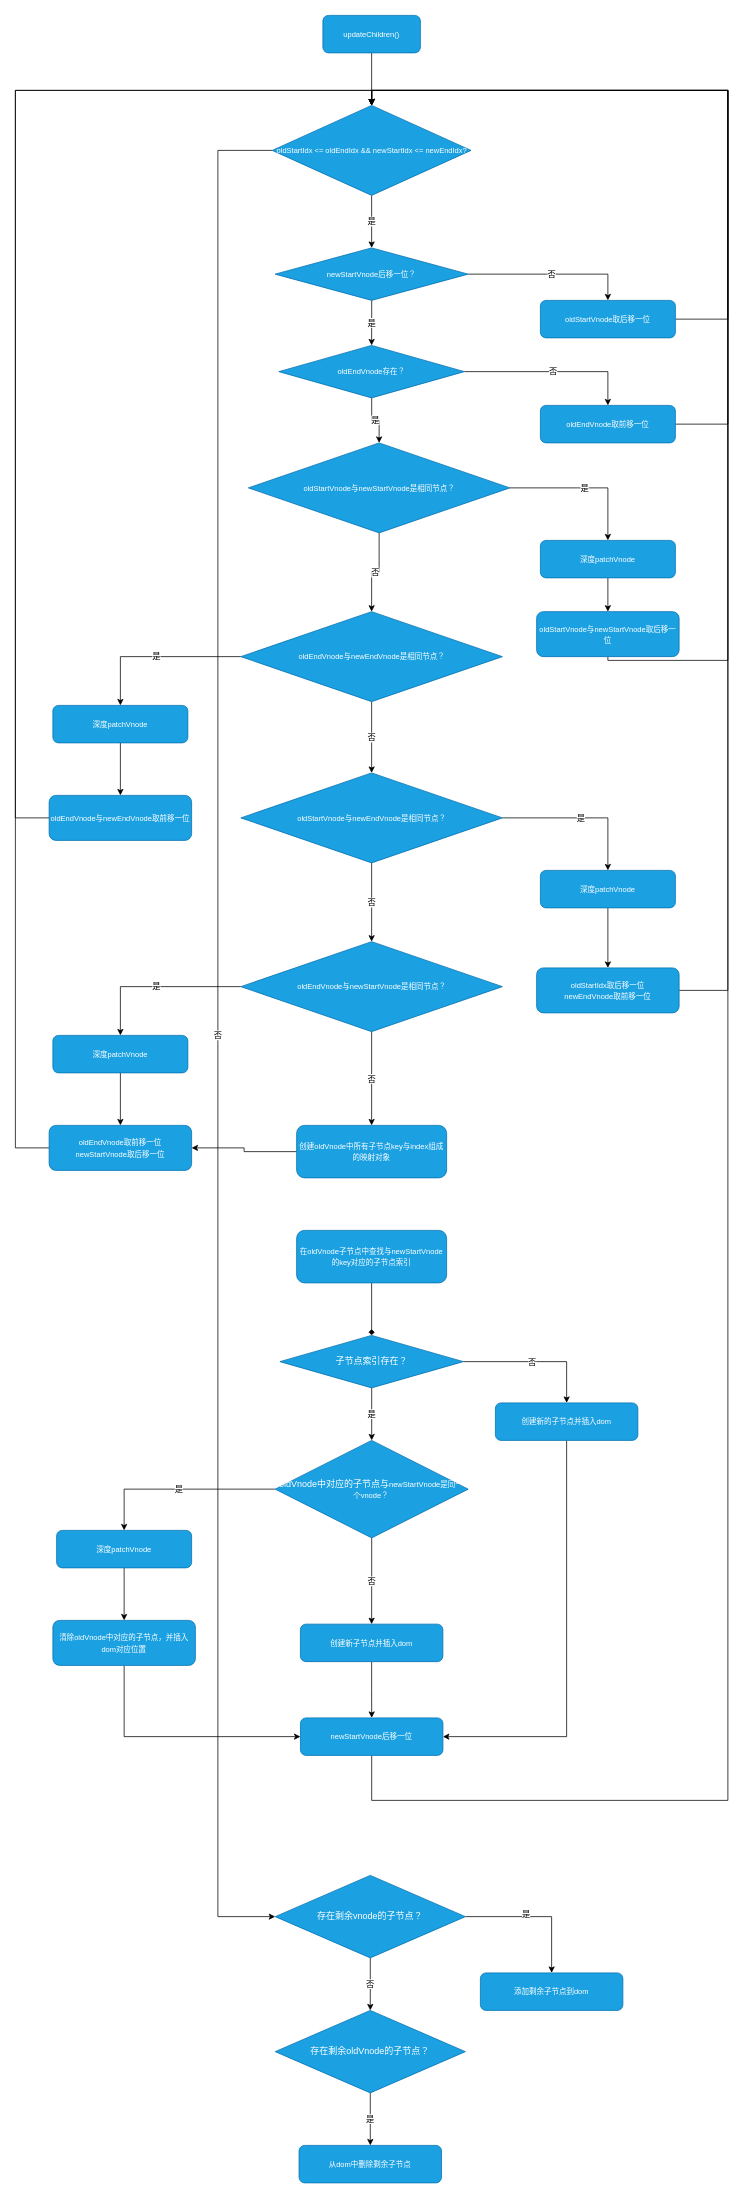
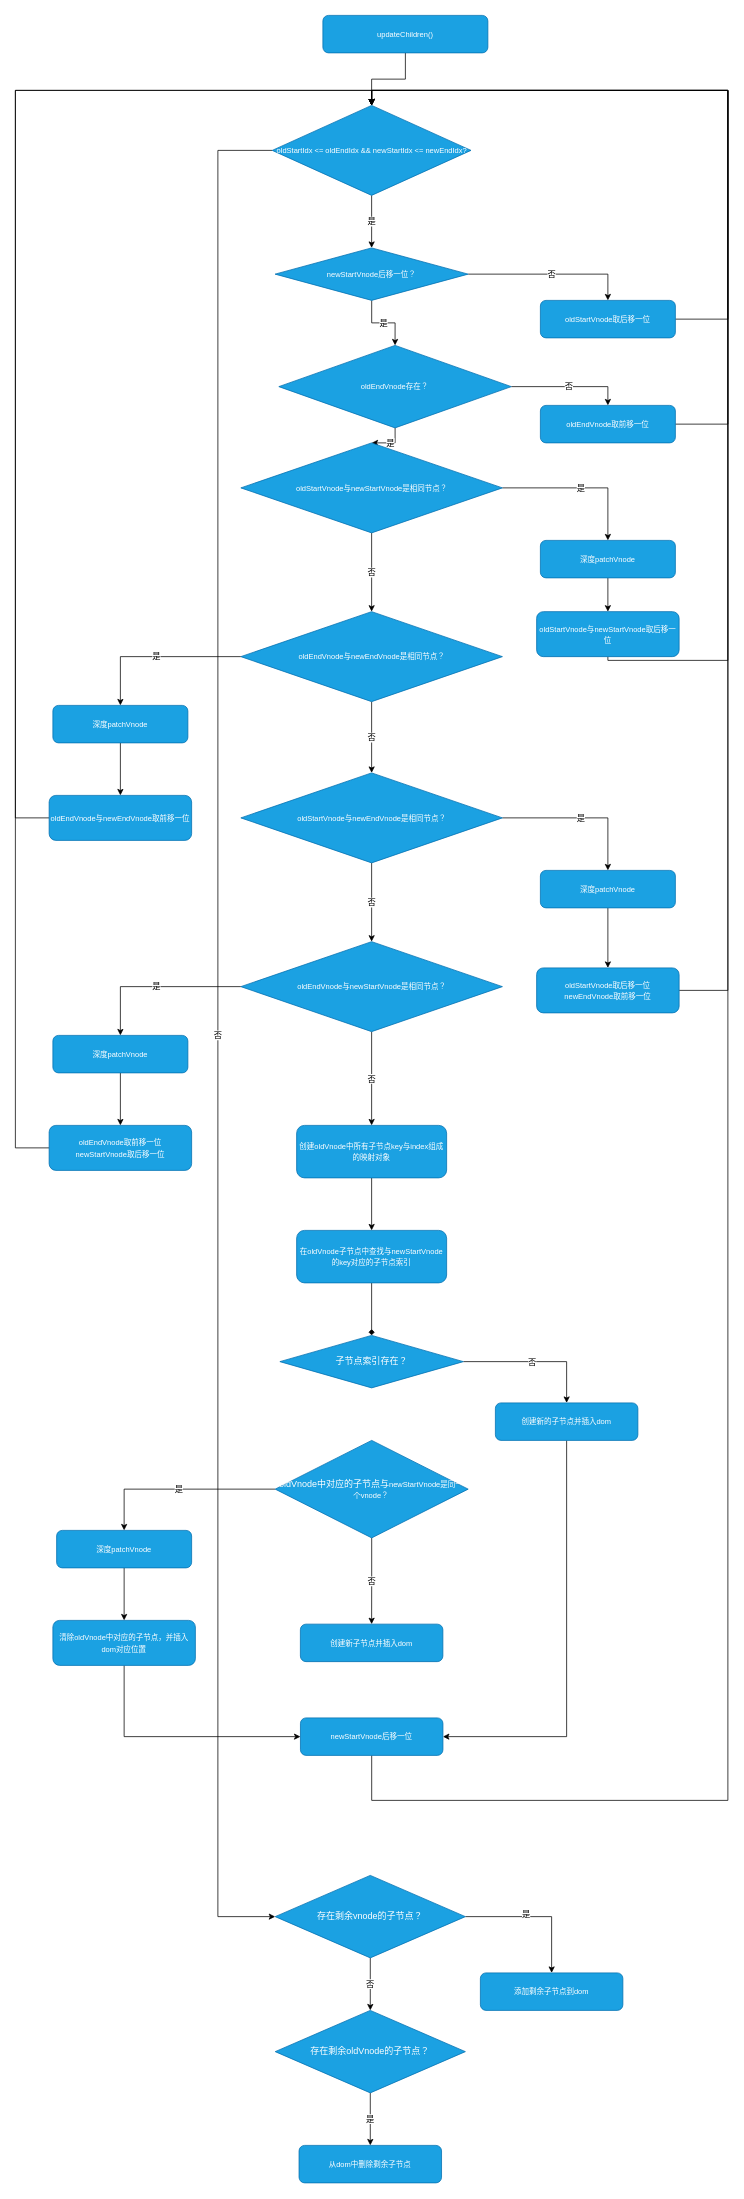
- <mxCell id="3" value="&lt;font size=&quot;1&quot;&gt;updateChildren()&lt;/font&gt;" style="rounded=1;whiteSpace=wrap;html=1;fillColor=#1ba1e2;strokeColor=#006EAF;fontColor=#ffffff;" vertex="1" parent="1"><mxGeometry x="430" y="20" width="130" height="50" as="geometry" /></mxCell>
+ <mxCell id="3" value="&lt;font size=&quot;1&quot;&gt;updateChildren()&lt;/font&gt;" style="rounded=1;whiteSpace=wrap;html=1;fillColor=#1ba1e2;strokeColor=#006EAF;fontColor=#ffffff;" vertex="1" parent="1"><mxGeometry x="430" y="20" width="220" height="50" as="geometry" /></mxCell>
- <mxCell id="12" value="&lt;font size=&quot;1&quot;&gt;oldEndVnode存在？&lt;/font&gt;" style="rhombus;whiteSpace=wrap;html=1;fillColor=#1ba1e2;strokeColor=#006EAF;fontColor=#ffffff;" vertex="1" parent="1"><mxGeometry x="371.25" y="460" width="247.5" height="70" as="geometry" /></mxCell>
+ <mxCell id="12" value="&lt;font size=&quot;1&quot;&gt;oldEndVnode存在？&lt;/font&gt;" style="rhombus;whiteSpace=wrap;html=1;fillColor=#1ba1e2;strokeColor=#006EAF;fontColor=#ffffff;" vertex="1" parent="1"><mxGeometry x="371.25" y="460" width="310" height="110" as="geometry" /></mxCell>
- <mxCell id="15" value="&lt;font size=&quot;1&quot;&gt;oldStartVnode与newStartVnode是相同节点？&lt;/font&gt;" style="rhombus;whiteSpace=wrap;html=1;fillColor=#1ba1e2;strokeColor=#006EAF;fontColor=#ffffff;" vertex="1" parent="1"><mxGeometry x="330.63" y="590" width="348.75" height="120" as="geometry" /></mxCell>
+ <mxCell id="15" value="&lt;font size=&quot;1&quot;&gt;oldStartVnode与newStartVnode是相同节点？&lt;/font&gt;" style="rhombus;whiteSpace=wrap;html=1;fillColor=#1ba1e2;strokeColor=#006EAF;fontColor=#ffffff;" vertex="1" parent="1"><mxGeometry x="320.63" y="590" width="348.75" height="120" as="geometry" /></mxCell>
- <mxCell id="37" value="&lt;span style=&quot;font-size: x-small&quot;&gt;oldStartIdx&lt;/span&gt;&lt;font size=&quot;1&quot;&gt;取后移一位&lt;/font&gt;&lt;br&gt;&lt;font size=&quot;1&quot;&gt;newEndVnode取前移一位&lt;/font&gt;" style="rounded=1;whiteSpace=wrap;html=1;fillColor=#1ba1e2;strokeColor=#006EAF;fontColor=#ffffff;" vertex="1" parent="1"><mxGeometry x="715" y="1290" width="190" height="60" as="geometry" /></mxCell>
+ <mxCell id="37" value="&lt;span style=&quot;font-size: x-small&quot;&gt;oldStartVnode&lt;/span&gt;&lt;font size=&quot;1&quot;&gt;取后移一位&lt;/font&gt;&lt;br&gt;&lt;font size=&quot;1&quot;&gt;newEndVnode取前移一位&lt;/font&gt;" style="rounded=1;whiteSpace=wrap;html=1;fillColor=#1ba1e2;strokeColor=#006EAF;fontColor=#ffffff;" vertex="1" parent="1"><mxGeometry x="715" y="1290" width="190" height="60" as="geometry" /></mxCell>
- <mxCell id="45" style="edgeStyle=orthogonalEdgeStyle;rounded=0;orthogonalLoop=1;jettySize=auto;html=1;" edge="1" parent="1" source="46" target="44"><mxGeometry relative="1" as="geometry"><mxPoint x="494.995" y="1630" as="targetPoint" /></mxGeometry></mxCell>
+ <mxCell id="45" style="edgeStyle=orthogonalEdgeStyle;rounded=0;orthogonalLoop=1;jettySize=auto;html=1;entryX=0.5;entryY=0;entryDx=0;entryDy=0;" edge="1" parent="1" source="46" target="48"><mxGeometry relative="1" as="geometry"><mxPoint x="494.995" y="1630" as="targetPoint" /></mxGeometry></mxCell>
- <mxCell id="51" value="是" style="edgeStyle=orthogonalEdgeStyle;rounded=0;orthogonalLoop=1;jettySize=auto;html=1;entryX=0.5;entryY=0;entryDx=0;entryDy=0;" edge="1" parent="1" source="52" target="59"><mxGeometry relative="1" as="geometry" /></mxCell>
- <mxCell id="55" style="edgeStyle=orthogonalEdgeStyle;rounded=0;orthogonalLoop=1;jettySize=auto;html=1;entryX=0.5;entryY=0;entryDx=0;entryDy=0;" edge="1" parent="1" source="56" target="65"><mxGeometry relative="1" as="geometry" /></mxCell>
